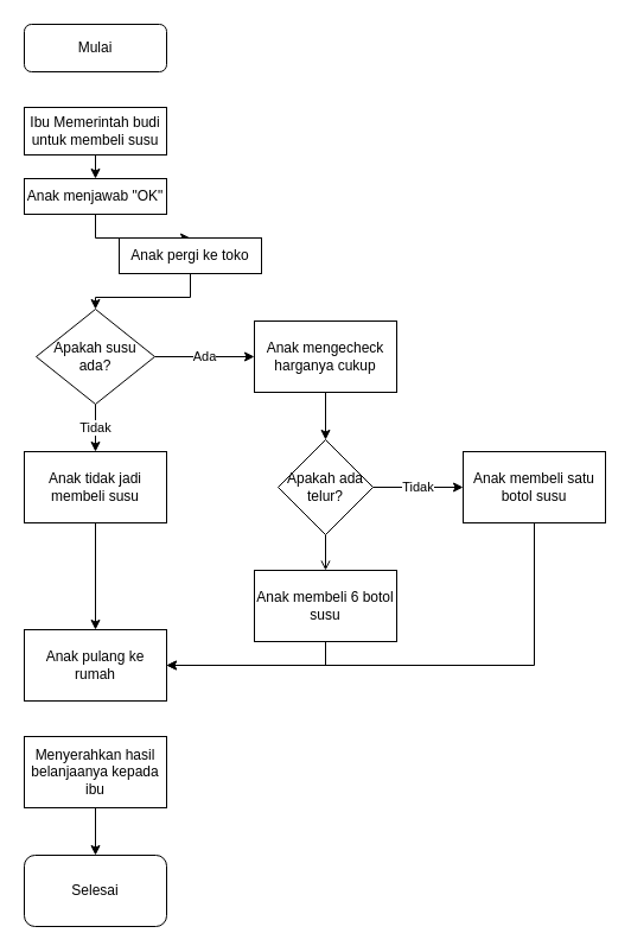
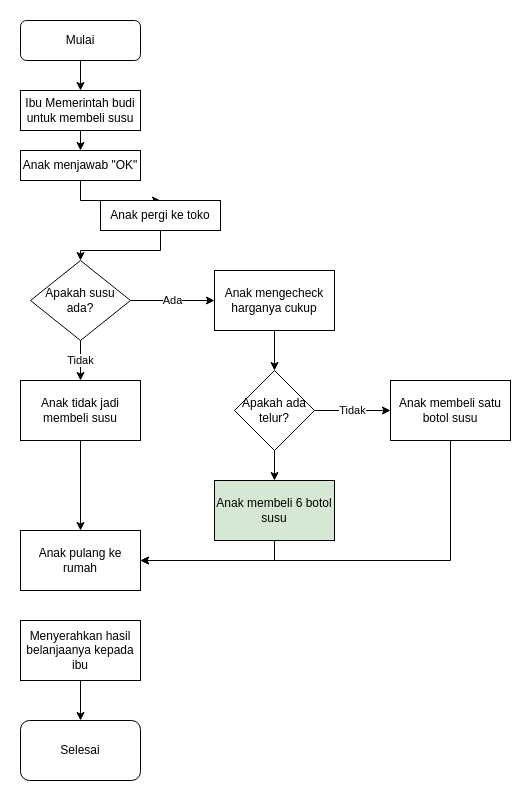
+ <mxCell id="2" style="edgeStyle=orthogonalEdgeStyle;rounded=0;orthogonalLoop=1;jettySize=auto;html=1;exitX=0.5;exitY=1;exitDx=0;exitDy=0;entryX=0.5;entryY=0;entryDx=0;entryDy=0;" parent="1" source="3" target="5" edge="1"><mxGeometry relative="1" as="geometry" /></mxCell>
- <mxCell id="23" value="" style="edgeStyle=orthogonalEdgeStyle;rounded=0;orthogonalLoop=1;jettySize=auto;html=1;endArrow=open;" edge="1" parent="1" source="25" target="27"><mxGeometry relative="1" as="geometry" /></mxCell>
+ <mxCell id="23" value="" style="edgeStyle=orthogonalEdgeStyle;rounded=0;orthogonalLoop=1;jettySize=auto;html=1;" edge="1" parent="1" source="25" target="27"><mxGeometry relative="1" as="geometry" /></mxCell>
- <mxCell id="27" value="Anak membeli 6 botol susu" style="rounded=0;whiteSpace=wrap;html=1;" vertex="1" parent="1"><mxGeometry x="214" y="480" width="120" height="60" as="geometry" /></mxCell>
+ <mxCell id="27" value="Anak membeli 6 botol susu" style="rounded=0;whiteSpace=wrap;html=1;fillColor=#d5e8d4;" vertex="1" parent="1"><mxGeometry x="214" y="480" width="120" height="60" as="geometry" /></mxCell>
